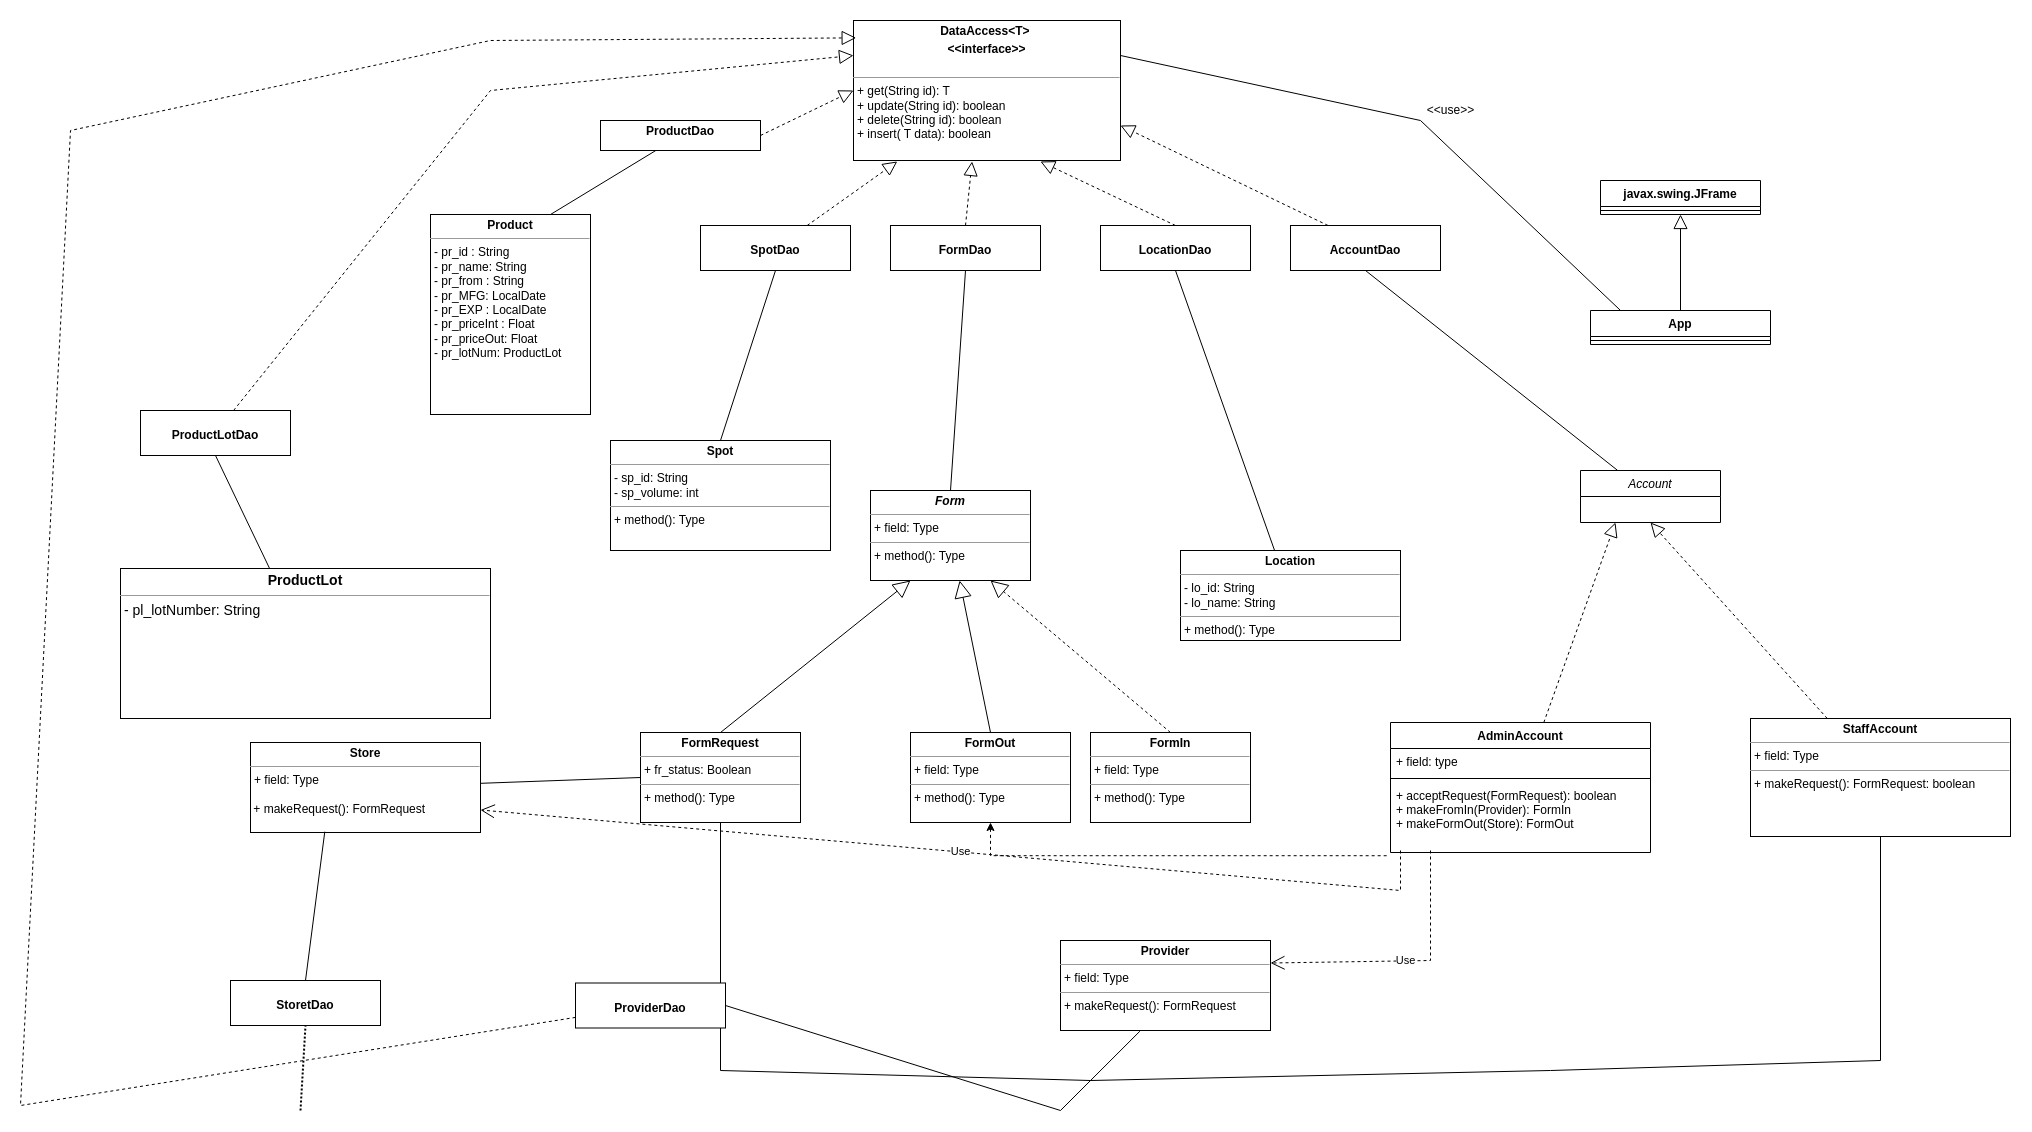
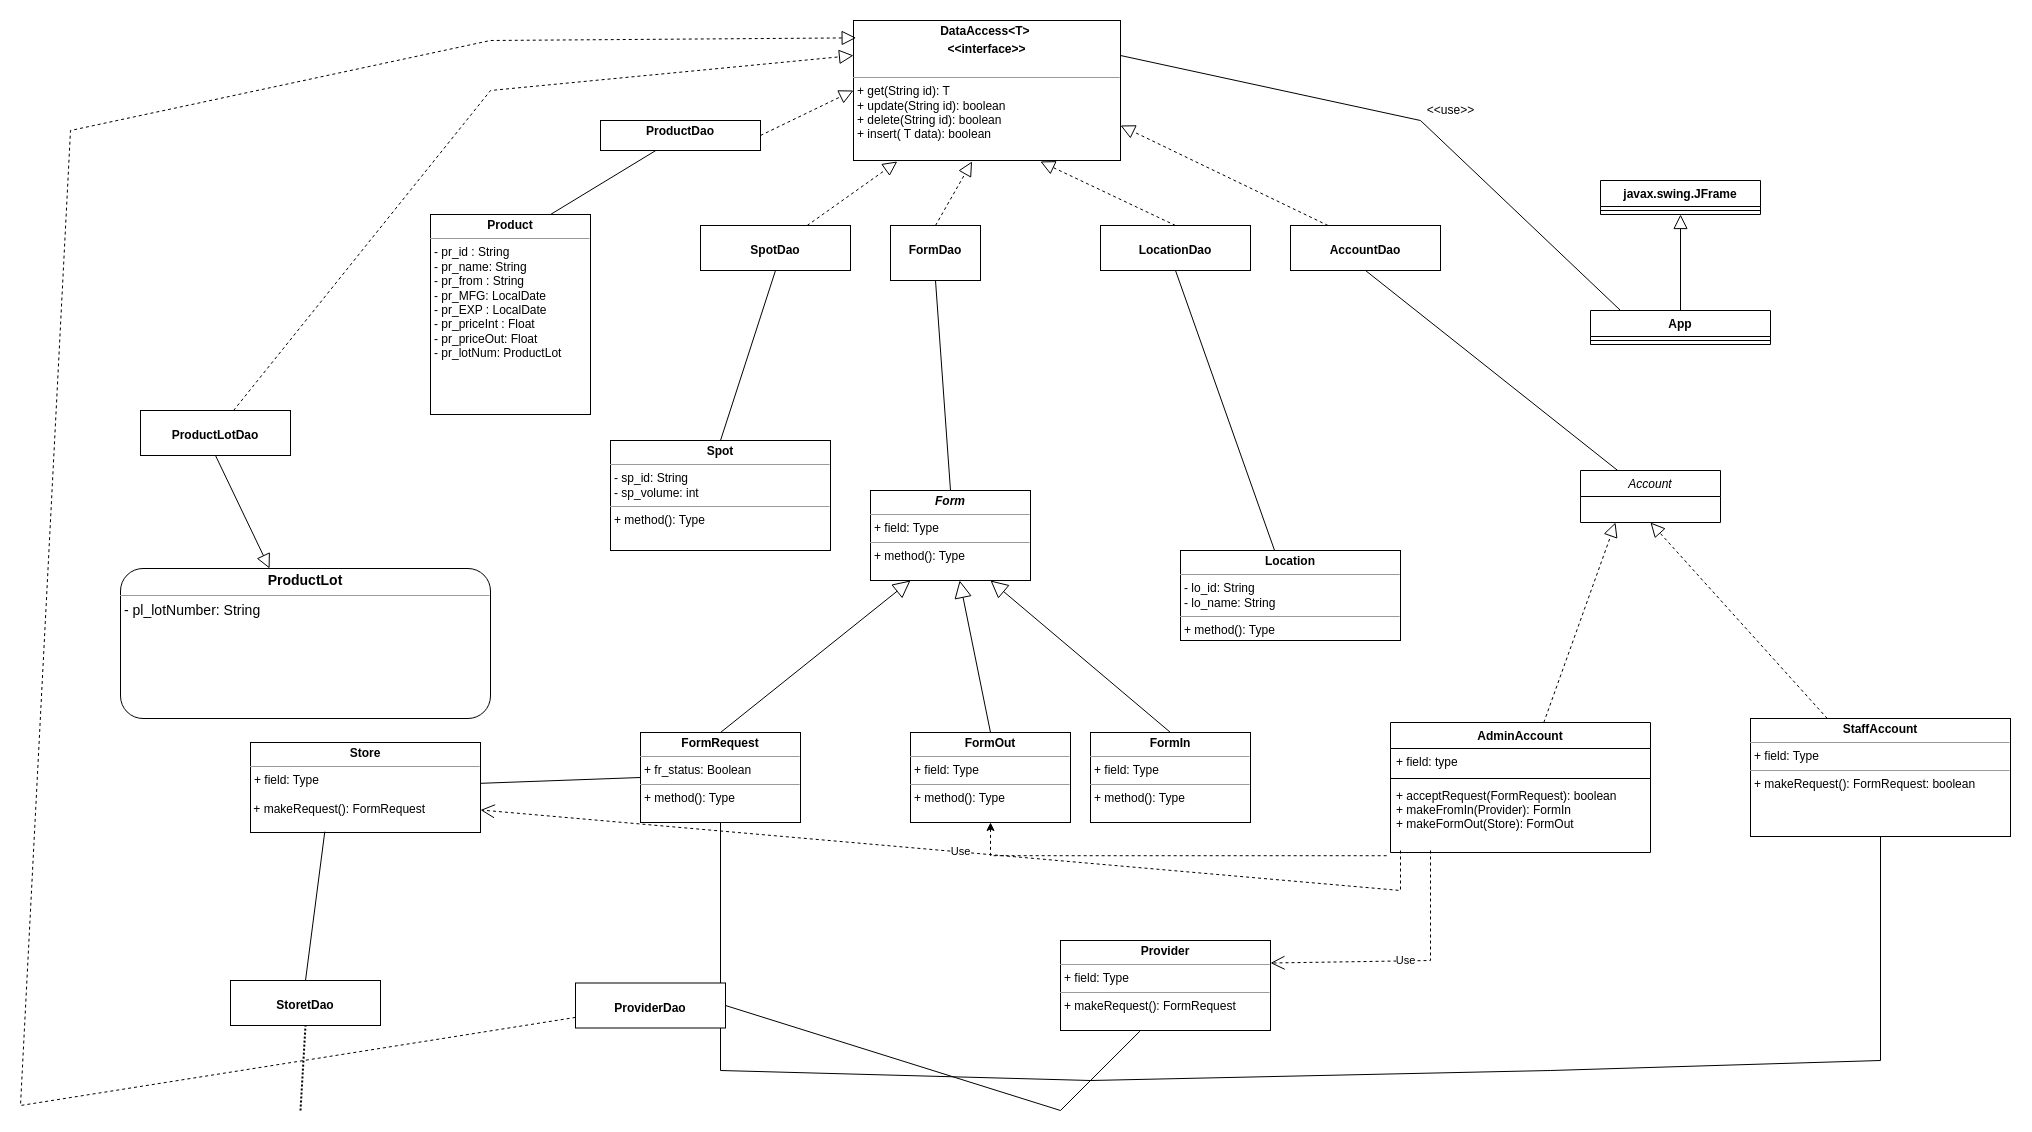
- <mxCell id="40" value="&lt;p style=&quot;margin:0px;margin-top:4px;text-align:center;&quot;&gt;&lt;br&gt;&lt;b&gt;FormDao&lt;/b&gt;&lt;/p&gt;" style="verticalAlign=top;align=left;overflow=fill;fontSize=12;fontFamily=Helvetica;html=1;" vertex="1" parent="1"><mxGeometry x="890" y="225" width="150" height="45" as="geometry" /></mxCell>
+ <mxCell id="40" value="&lt;p style=&quot;margin:0px;margin-top:4px;text-align:center;&quot;&gt;&lt;br&gt;&lt;b&gt;FormDao&lt;/b&gt;&lt;/p&gt;" style="verticalAlign=top;align=left;overflow=fill;fontSize=12;fontFamily=Helvetica;html=1;" vertex="1" parent="1"><mxGeometry x="890" y="225" width="90" height="55" as="geometry" /></mxCell>
- <mxCell id="47" style="edgeStyle=none;rounded=0;orthogonalLoop=1;jettySize=auto;html=1;exitX=0.5;exitY=1;exitDx=0;exitDy=0;strokeWidth=1;endArrow=none;endFill=0;endSize=12;" edge="1" parent="1" source="48" target="20"><mxGeometry relative="1" as="geometry" /></mxCell>
+ <mxCell id="47" style="edgeStyle=none;rounded=0;orthogonalLoop=1;jettySize=auto;html=1;exitX=0.5;exitY=1;exitDx=0;exitDy=0;strokeWidth=1;endArrow=block;endFill=0;endSize=12;" edge="1" parent="1" source="48" target="20"><mxGeometry relative="1" as="geometry" /></mxCell>
- <mxCell id="20" value="&lt;p style=&quot;margin:0px;margin-top:4px;text-align:center;&quot;&gt;&lt;b&gt;&lt;font style=&quot;font-size: 14px;&quot;&gt;ProductLot&lt;/font&gt;&lt;/b&gt;&lt;/p&gt;&lt;hr size=&quot;1&quot;&gt;&lt;p style=&quot;margin:0px;margin-left:4px;&quot;&gt;&lt;font style=&quot;font-size: 14px;&quot;&gt;- pl_lotNumber: String&lt;/font&gt;&lt;/p&gt;&lt;p style=&quot;margin:0px;margin-left:4px;&quot;&gt;&lt;br&gt;&lt;/p&gt;&lt;p style=&quot;margin:0px;margin-left:4px;&quot;&gt;&lt;font size=&quot;3&quot;&gt;&lt;u&gt;&lt;br&gt;&lt;/u&gt;&lt;/font&gt;&lt;/p&gt;" style="verticalAlign=top;align=left;overflow=fill;fontSize=12;fontFamily=Helvetica;html=1;" parent="1" vertex="1"><mxGeometry x="120" y="568" width="370" height="150" as="geometry" /></mxCell>
+ <mxCell id="20" value="&lt;p style=&quot;margin:0px;margin-top:4px;text-align:center;&quot;&gt;&lt;b&gt;&lt;font style=&quot;font-size: 14px;&quot;&gt;ProductLot&lt;/font&gt;&lt;/b&gt;&lt;/p&gt;&lt;hr size=&quot;1&quot;&gt;&lt;p style=&quot;margin:0px;margin-left:4px;&quot;&gt;&lt;font style=&quot;font-size: 14px;&quot;&gt;- pl_lotNumber: String&lt;/font&gt;&lt;/p&gt;&lt;p style=&quot;margin:0px;margin-left:4px;&quot;&gt;&lt;br&gt;&lt;/p&gt;&lt;p style=&quot;margin:0px;margin-left:4px;&quot;&gt;&lt;font size=&quot;3&quot;&gt;&lt;u&gt;&lt;br&gt;&lt;/u&gt;&lt;/font&gt;&lt;/p&gt;" style="verticalAlign=top;align=left;overflow=fill;fontSize=12;fontFamily=Helvetica;html=1;rounded=1;" parent="1" vertex="1"><mxGeometry x="120" y="568" width="370" height="150" as="geometry" /></mxCell>
- <mxCell id="8" style="edgeStyle=none;rounded=0;orthogonalLoop=1;jettySize=auto;html=1;exitX=0.5;exitY=0;exitDx=0;exitDy=0;entryX=0.75;entryY=1;entryDx=0;entryDy=0;strokeWidth=1;fontSize=14;endArrow=block;endFill=0;endSize=15;dashed=1;" parent="1" source="29" target="6" edge="1"><mxGeometry relative="1" as="geometry"><mxPoint x="1390" y="930" as="sourcePoint" /></mxGeometry></mxCell>
+ <mxCell id="8" style="edgeStyle=none;rounded=0;orthogonalLoop=1;jettySize=auto;html=1;exitX=0.5;exitY=0;exitDx=0;exitDy=0;entryX=0.75;entryY=1;entryDx=0;entryDy=0;strokeWidth=1;fontSize=14;endArrow=block;endFill=0;endSize=15;" parent="1" source="29" target="6" edge="1"><mxGeometry relative="1" as="geometry"><mxPoint x="1390" y="930" as="sourcePoint" /></mxGeometry></mxCell>
